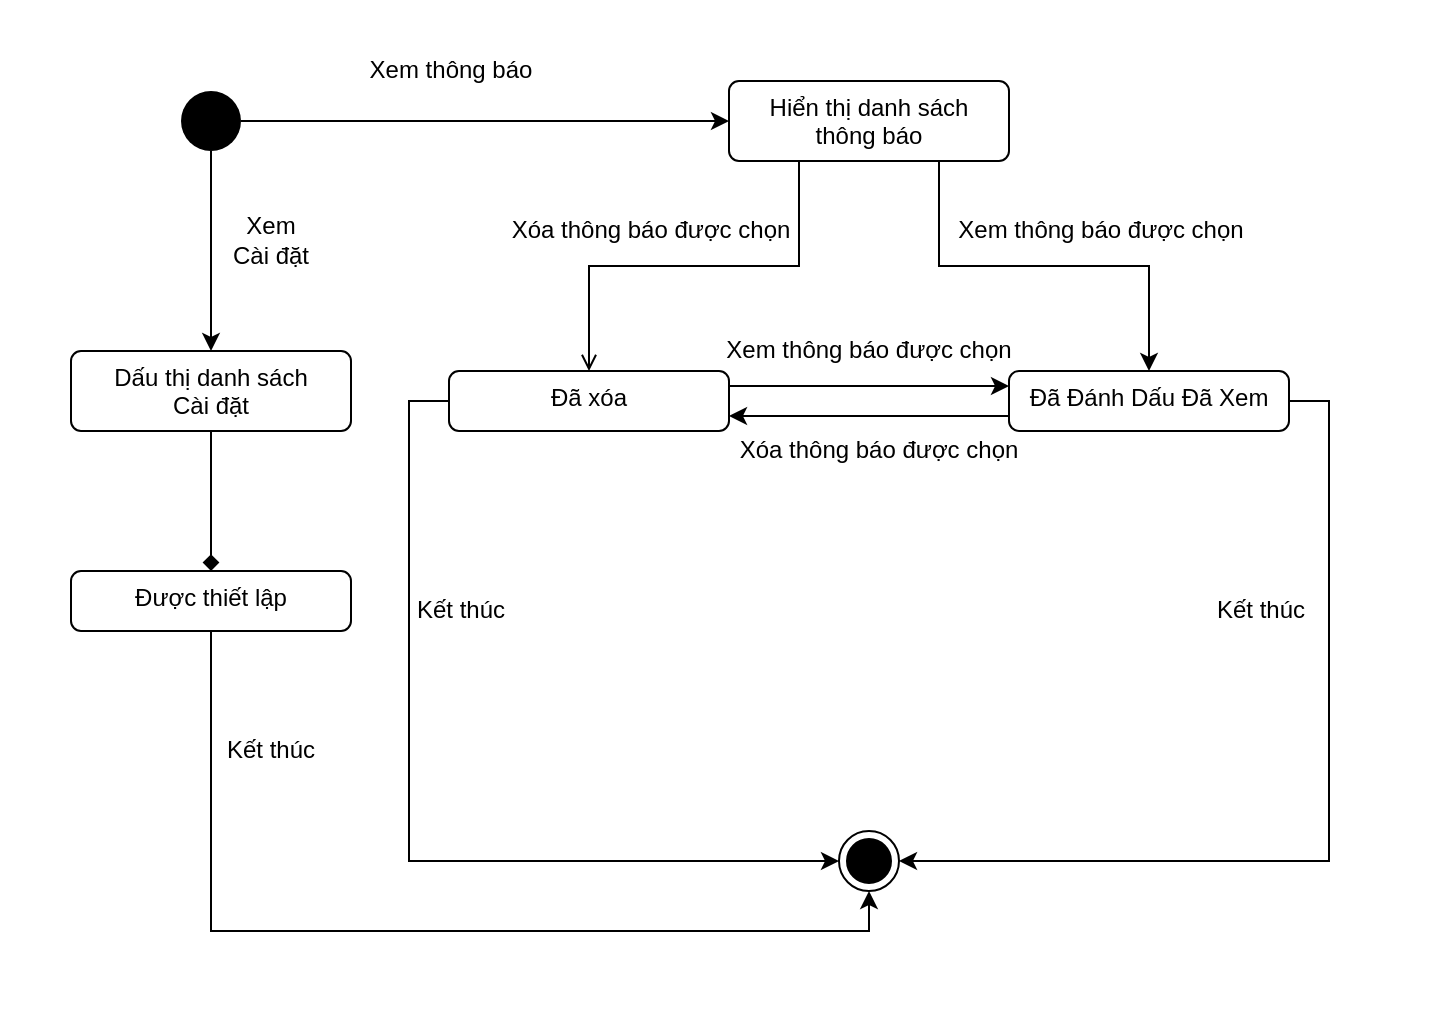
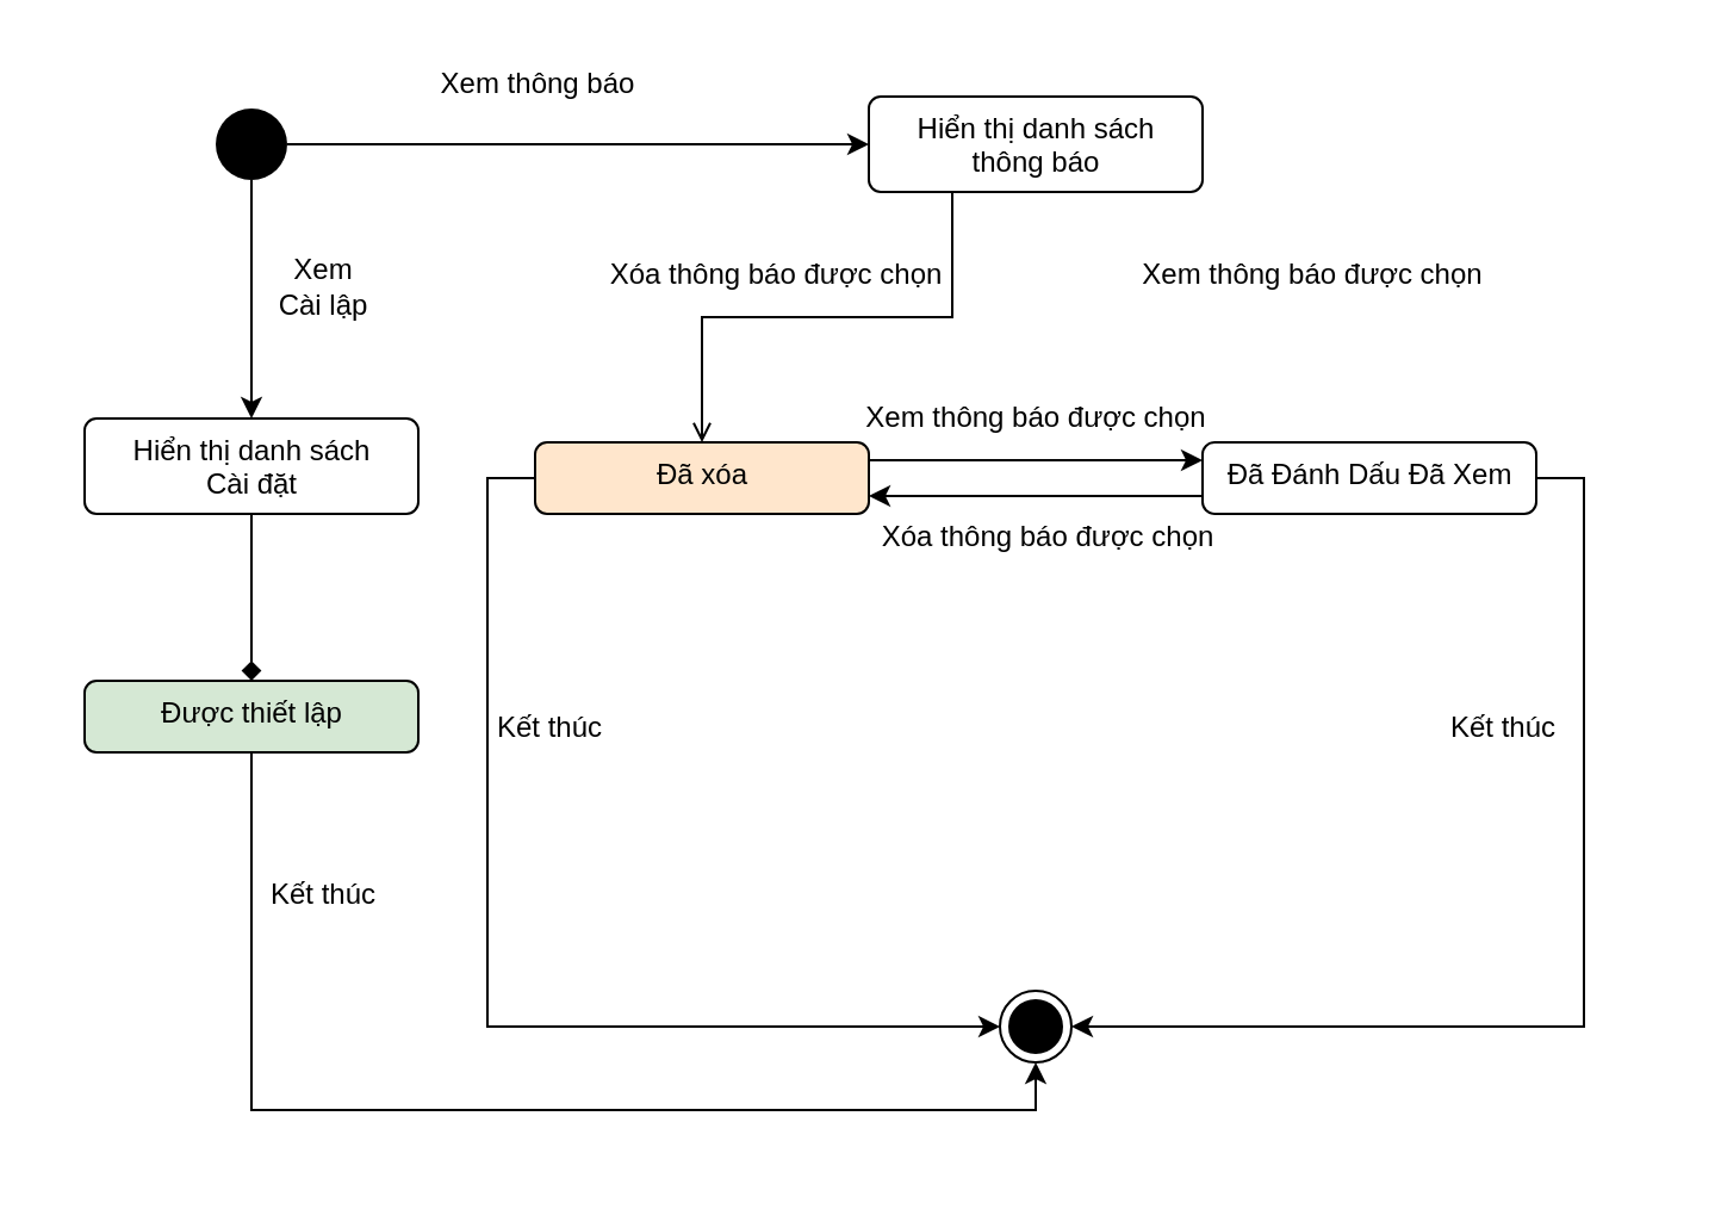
- <mxCell id="25" value="Xem&lt;br&gt;Cài đặt" style="text;html=1;align=center;verticalAlign=middle;resizable=0;points=[];autosize=1;" parent="1" vertex="1"><mxGeometry x="110" y="105" width="50" height="30" as="geometry" /></mxCell>
+ <mxCell id="25" value="Xem&lt;br&gt;Cài lập" style="text;html=1;align=center;verticalAlign=middle;resizable=0;points=[];autosize=1;" parent="1" vertex="1"><mxGeometry x="110" y="105" width="50" height="30" as="geometry" /></mxCell>
- <mxCell id="8" style="edgeStyle=orthogonalEdgeStyle;rounded=0;orthogonalLoop=1;jettySize=auto;html=1;entryX=0.5;entryY=0;entryDx=0;entryDy=0;exitX=0.75;exitY=1;exitDx=0;exitDy=0;" parent="1" source="9" target="13" edge="1"><mxGeometry relative="1" as="geometry" /></mxCell>
- <mxCell id="24" value="Dấu thị danh sách &lt;br&gt;Cài đặt" style="html=1;align=center;verticalAlign=top;rounded=1;absoluteArcSize=1;arcSize=10;dashed=0;" parent="1" vertex="1"><mxGeometry x="35" y="175" width="140" height="40" as="geometry" /></mxCell>
+ <mxCell id="24" value="Hiển thị danh sách &lt;br&gt;Cài đặt" style="html=1;align=center;verticalAlign=top;rounded=1;absoluteArcSize=1;arcSize=10;dashed=0;" parent="1" vertex="1"><mxGeometry x="35" y="175" width="140" height="40" as="geometry" /></mxCell>
- <mxCell id="16" value="Đã xóa" style="html=1;align=center;verticalAlign=top;rounded=1;absoluteArcSize=1;arcSize=10;dashed=0;" parent="1" vertex="1"><mxGeometry x="224" y="185" width="140" height="30" as="geometry" /></mxCell>
+ <mxCell id="16" value="Đã xóa" style="html=1;align=center;verticalAlign=top;rounded=1;absoluteArcSize=1;arcSize=10;dashed=0;fillColor=#ffe6cc;" parent="1" vertex="1"><mxGeometry x="224" y="185" width="140" height="30" as="geometry" /></mxCell>
- <mxCell id="27" value="Được thiết lập" style="html=1;align=center;verticalAlign=top;rounded=1;absoluteArcSize=1;arcSize=10;dashed=0;" parent="1" vertex="1"><mxGeometry x="35" y="285" width="140" height="30" as="geometry" /></mxCell>
+ <mxCell id="27" value="Được thiết lập" style="html=1;align=center;verticalAlign=top;rounded=1;absoluteArcSize=1;arcSize=10;dashed=0;fillColor=#d5e8d4;" parent="1" vertex="1"><mxGeometry x="35" y="285" width="140" height="30" as="geometry" /></mxCell>
